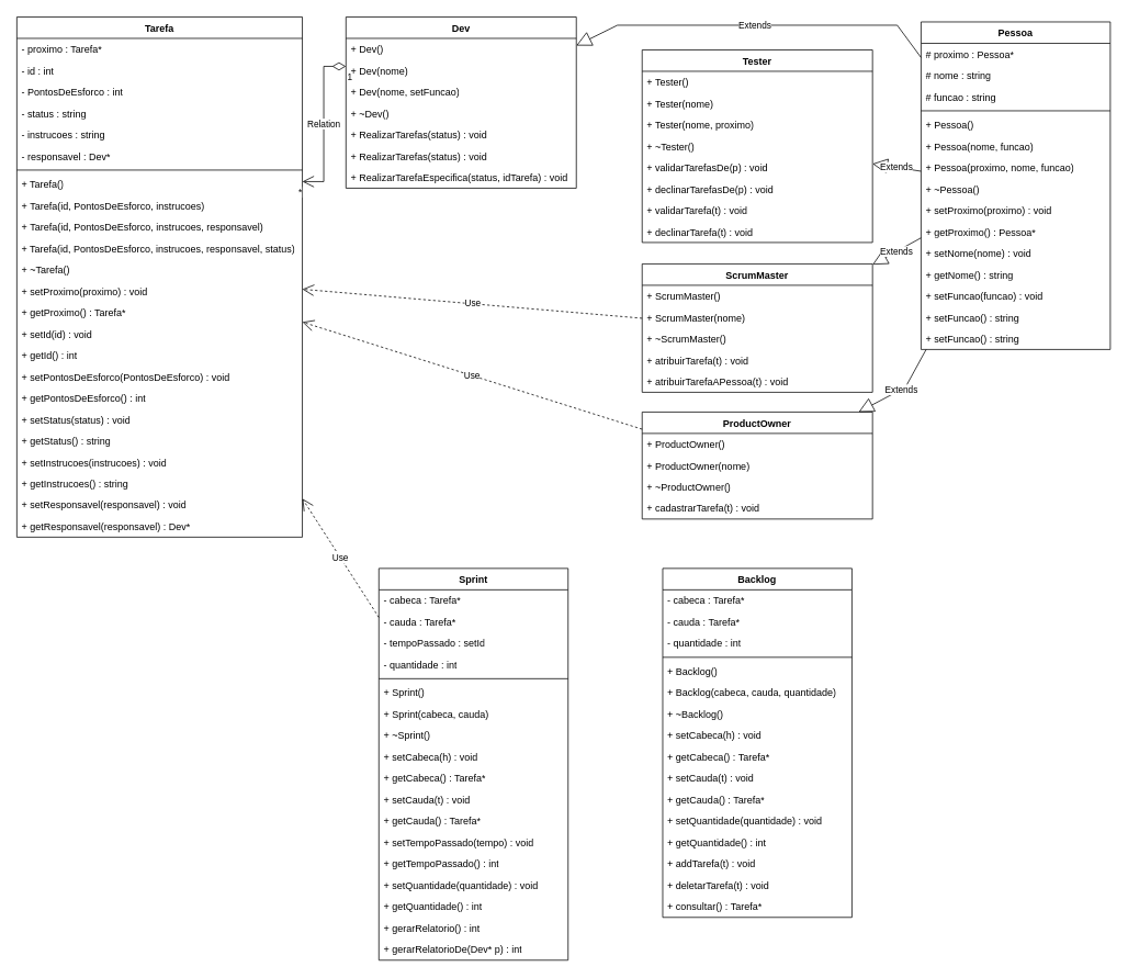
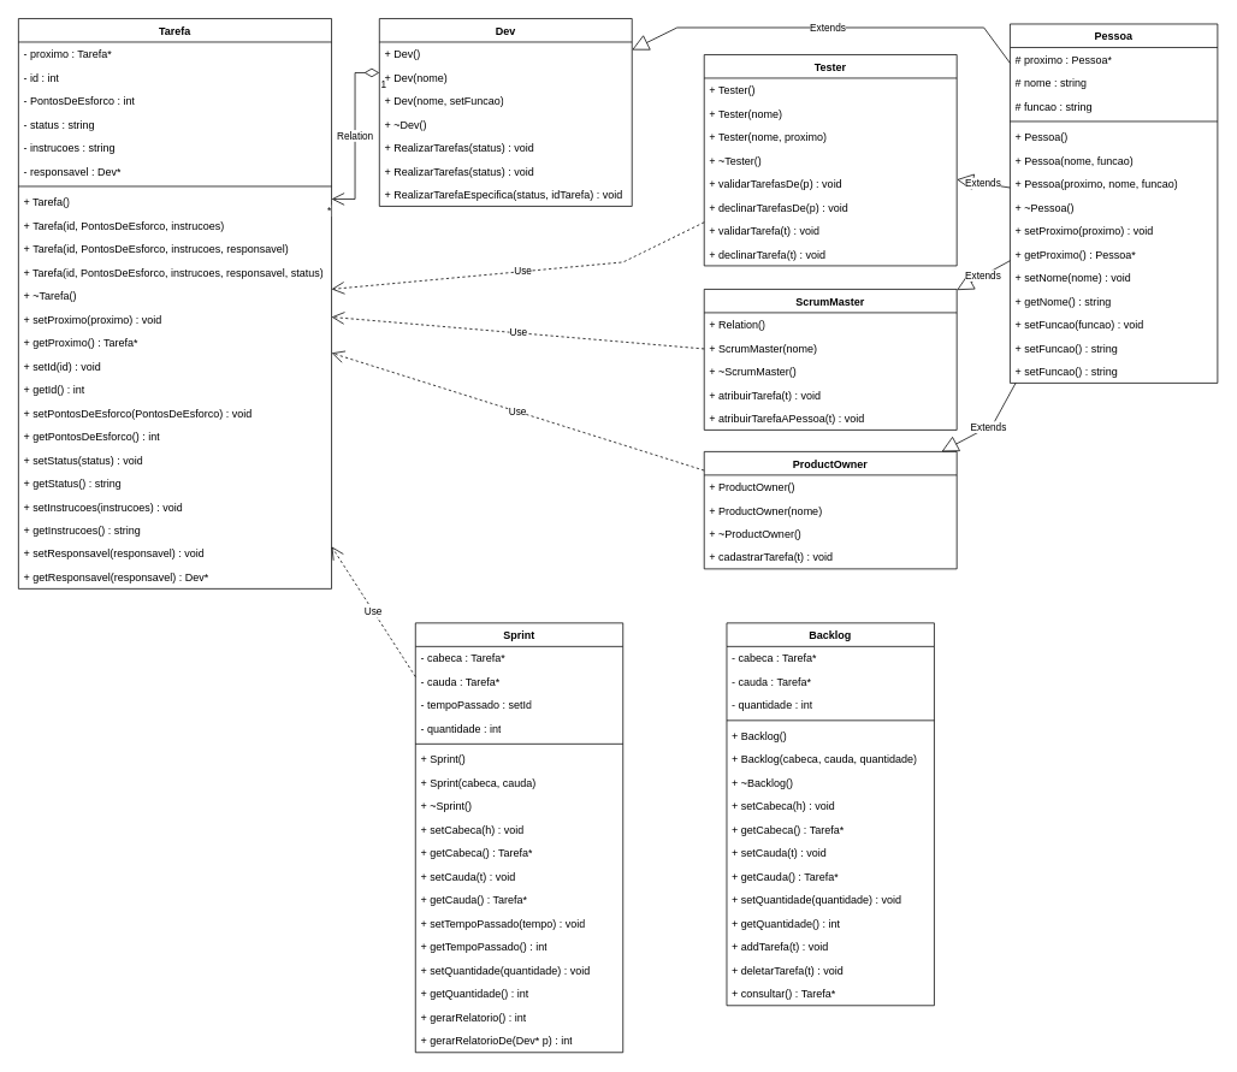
+ <mxCell id="114" value="Use" style="endArrow=open;endSize=12;dashed=1;html=1;rounded=0;" parent="1" source="49" target="66" edge="1"><mxGeometry width="160" relative="1" as="geometry"><mxPoint x="780" y="250" as="sourcePoint" /><mxPoint x="410" y="331.98" as="targetPoint" /><Array as="points"><mxPoint x="690" y="290" /></Array></mxGeometry></mxCell>
- <mxCell id="60" value="+ ScrumMaster()" style="text;strokeColor=none;fillColor=none;align=left;verticalAlign=top;spacingLeft=4;spacingRight=4;overflow=hidden;rotatable=0;points=[[0,0.5],[1,0.5]];portConstraint=eastwest;whiteSpace=wrap;html=1;" parent="59" vertex="1"><mxGeometry y="26" width="280" height="26" as="geometry" /></mxCell>
+ <mxCell id="60" value="+ Relation()" style="text;strokeColor=none;fillColor=none;align=left;verticalAlign=top;spacingLeft=4;spacingRight=4;overflow=hidden;rotatable=0;points=[[0,0.5],[1,0.5]];portConstraint=eastwest;whiteSpace=wrap;html=1;" parent="59" vertex="1"><mxGeometry y="26" width="280" height="26" as="geometry" /></mxCell>
